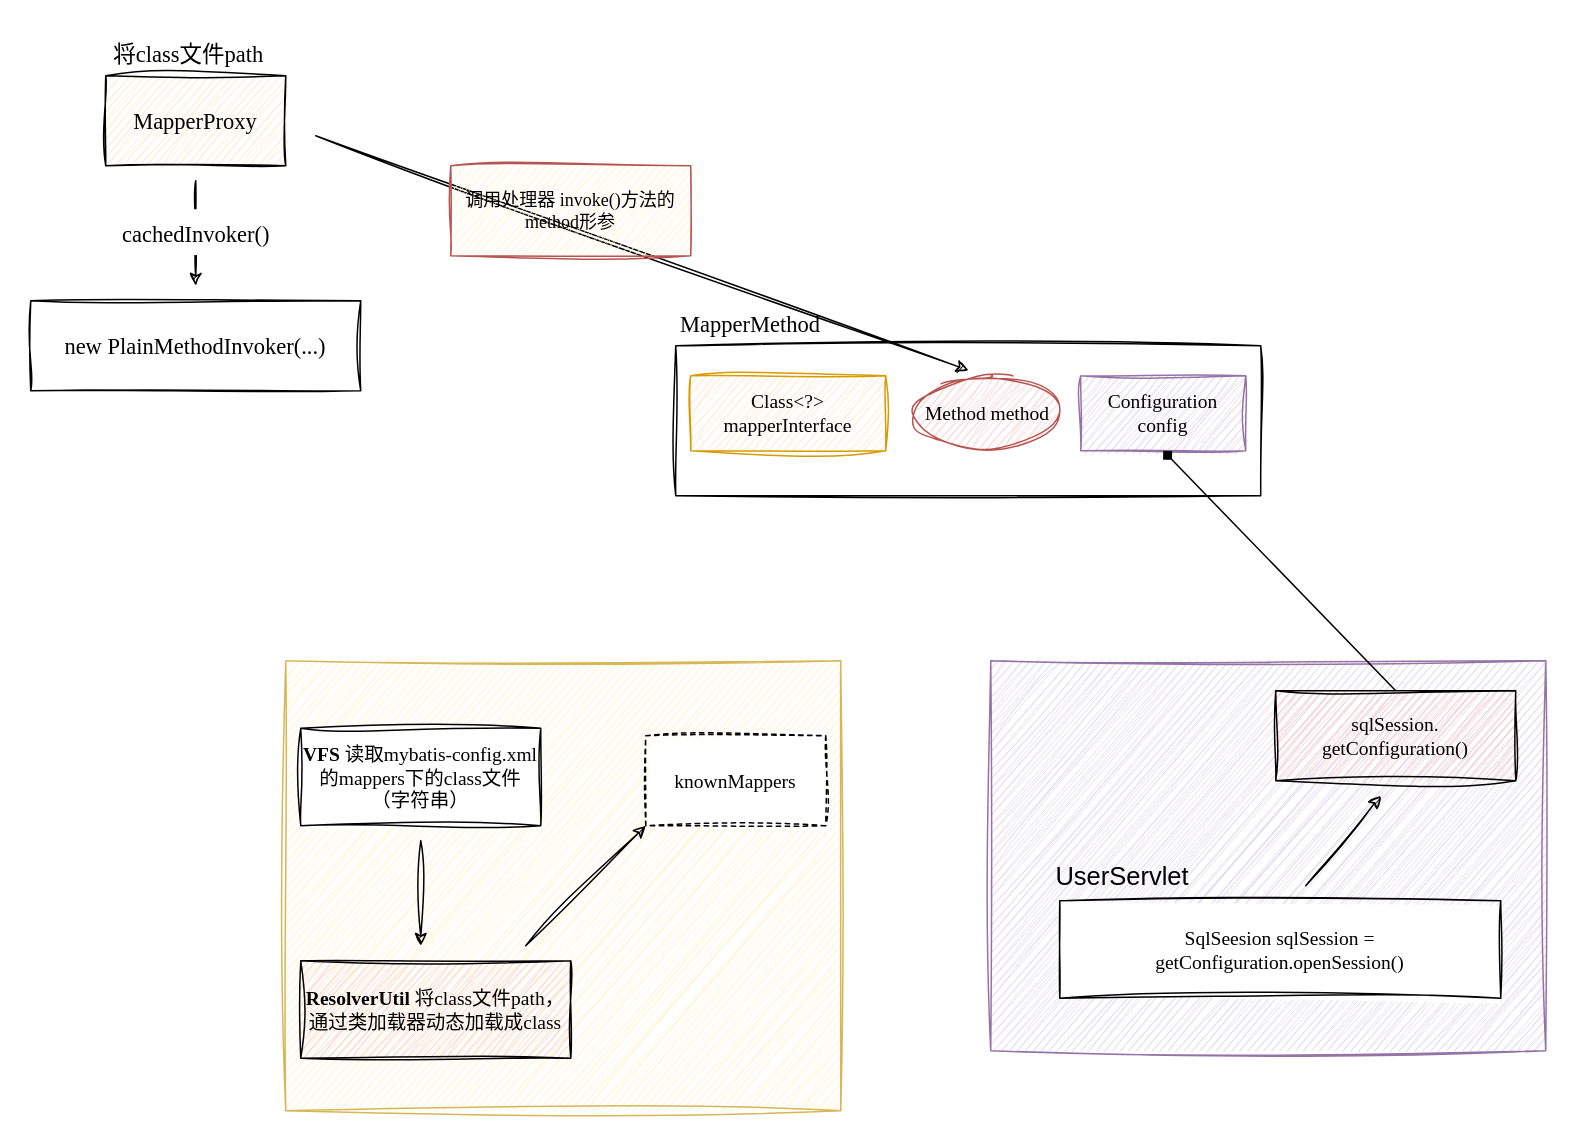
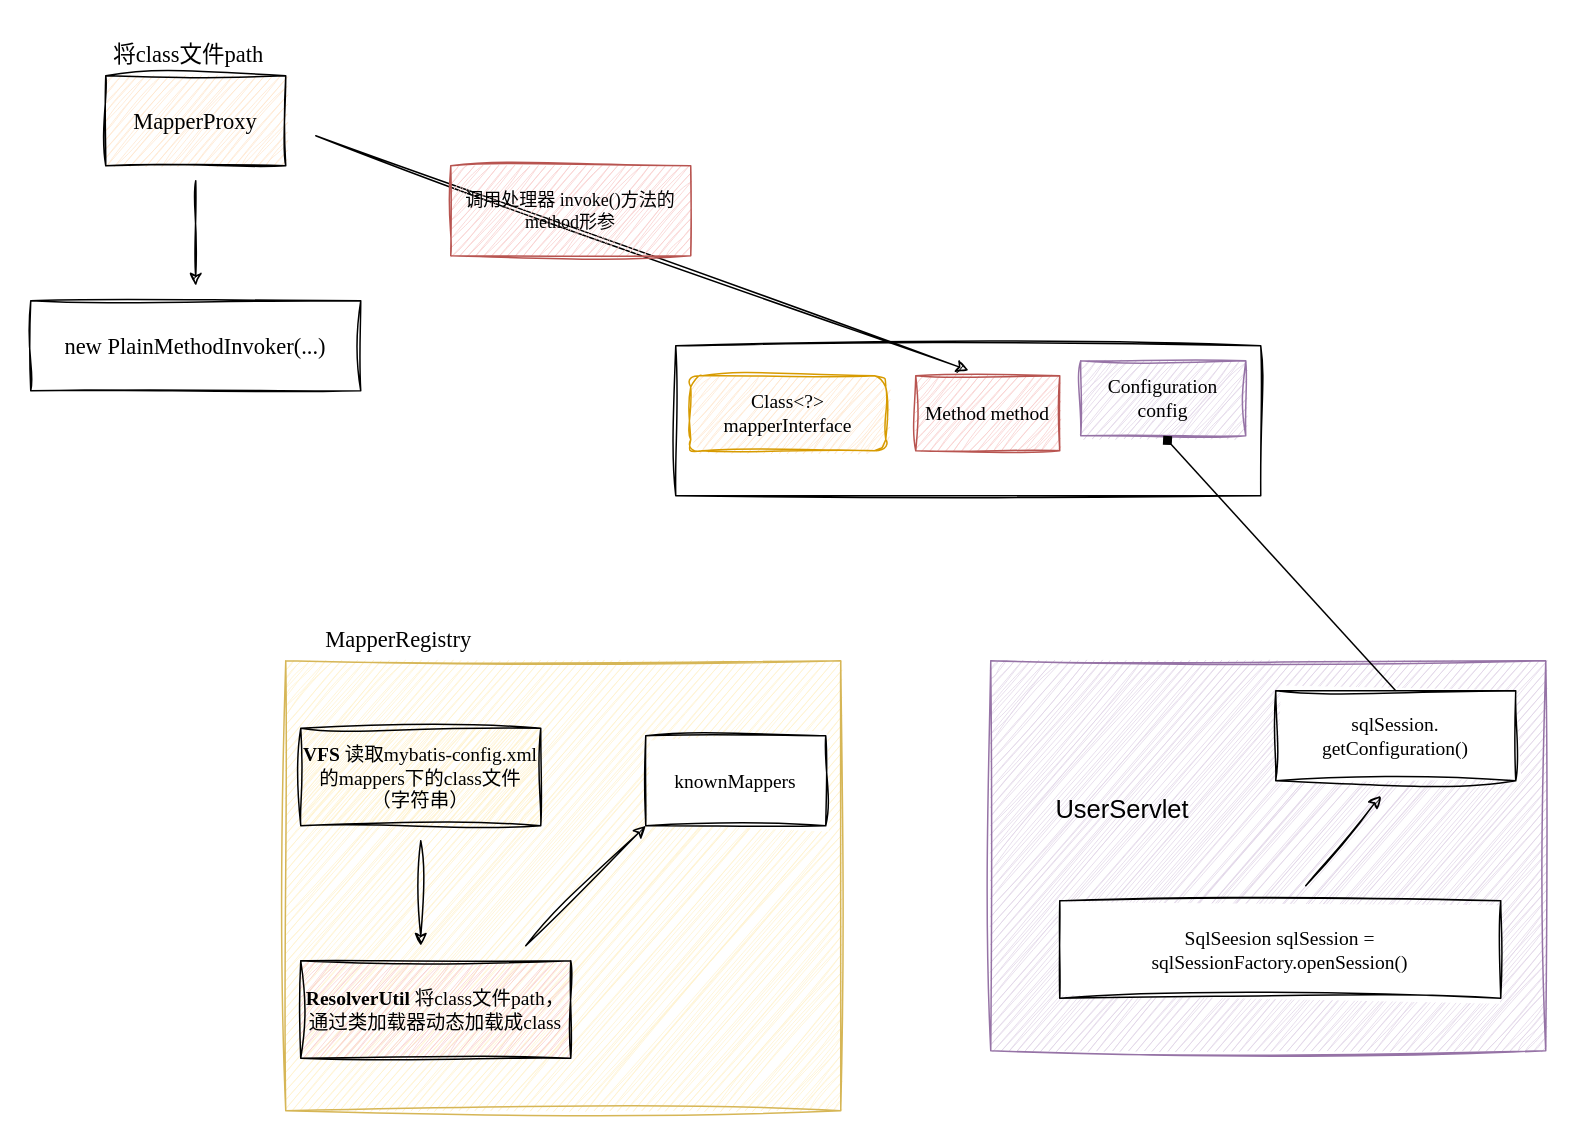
- <mxCell id="20" value="调用处理器 invoke()方法的method形参" style="rounded=0;whiteSpace=wrap;html=1;fontFamily=Lucida Console;sketch=1;curveFitting=1;jiggle=2;fillColor=#fff2cc;strokeColor=#b85450;" vertex="1" parent="1"><mxGeometry x="300" y="110" width="160" height="60" as="geometry" /></mxCell>
+ <mxCell id="20" value="调用处理器 invoke()方法的method形参" style="rounded=0;whiteSpace=wrap;html=1;fontFamily=Lucida Console;sketch=1;curveFitting=1;jiggle=2;fillColor=#f8cecc;strokeColor=#b85450;" vertex="1" parent="1"><mxGeometry x="300" y="110" width="160" height="60" as="geometry" /></mxCell>
- <mxCell id="6" value="cachedInvoker()" style="text;html=1;align=center;verticalAlign=middle;resizable=0;points=[];autosize=1;strokeColor=none;fillColor=default;fontSize=15;fontFamily=Lucida Console;sketch=1;curveFitting=1;jiggle=2;" vertex="1" parent="1"><mxGeometry x="50" y="140" width="160" height="30" as="geometry" /></mxCell>
- <mxCell id="8" value="MapperMethod" style="text;html=1;strokeColor=none;fillColor=none;align=center;verticalAlign=middle;whiteSpace=wrap;rounded=0;fontSize=15;fontFamily=Lucida Console;sketch=1;curveFitting=1;jiggle=2;" vertex="1" parent="1"><mxGeometry x="470" y="200" width="60" height="30" as="geometry" /></mxCell>
- <mxCell id="9" value="Class&amp;lt;?&amp;gt; mapperInterface" style="rounded=0;whiteSpace=wrap;html=1;fontSize=13;fontFamily=Lucida Console;fillColor=#ffe6cc;strokeColor=#d79b00;sketch=1;curveFitting=1;jiggle=2;" vertex="1" parent="1"><mxGeometry x="460" y="250" width="130" height="50" as="geometry" /></mxCell>
+ <mxCell id="9" value="Class&amp;lt;?&amp;gt; mapperInterface" style="whiteSpace=wrap;html=1;fontSize=13;fontFamily=Lucida Console;fillColor=#ffe6cc;strokeColor=#d79b00;sketch=1;curveFitting=1;jiggle=2;rounded=1;" vertex="1" parent="1"><mxGeometry x="460" y="250" width="130" height="50" as="geometry" /></mxCell>
- <mxCell id="10" value="Method method" style="ellipse;whiteSpace=wrap;html=1;fontSize=13;fontFamily=Lucida Console;fillColor=#f8cecc;strokeColor=#b85450;sketch=1;curveFitting=1;jiggle=2;" vertex="1" parent="1"><mxGeometry x="610" y="250" width="96" height="50" as="geometry" /></mxCell>
+ <mxCell id="10" value="Method method" style="rounded=0;whiteSpace=wrap;html=1;fontSize=13;fontFamily=Lucida Console;fillColor=#f8cecc;strokeColor=#b85450;sketch=1;curveFitting=1;jiggle=2;" vertex="1" parent="1"><mxGeometry x="610" y="250" width="96" height="50" as="geometry" /></mxCell>
- <mxCell id="11" value="Configuration config" style="rounded=0;whiteSpace=wrap;html=1;fontSize=13;fontFamily=Lucida Console;fillColor=#e1d5e7;strokeColor=#9673a6;sketch=1;curveFitting=1;jiggle=2;" vertex="1" parent="1"><mxGeometry x="720" y="250" width="110" height="50" as="geometry" /></mxCell>
+ <mxCell id="11" value="Configuration config" style="rounded=0;whiteSpace=wrap;html=1;fontSize=13;fontFamily=Lucida Console;fillColor=#e1d5e7;strokeColor=#9673a6;sketch=1;curveFitting=1;jiggle=2;" vertex="1" parent="1"><mxGeometry x="720" y="240" width="110" height="50" as="geometry" /></mxCell>
+ <mxCell id="13" value="MapperRegistry" style="text;html=1;align=center;verticalAlign=middle;resizable=0;points=[];autosize=1;strokeColor=none;fillColor=none;fontSize=15;fontFamily=Lucida Console;sketch=1;curveFitting=1;jiggle=2;" vertex="1" parent="1"><mxGeometry x="190" y="410" width="150" height="30" as="geometry" /></mxCell>
- <mxCell id="22" value="sqlSession.&lt;br&gt;getConfiguration()" style="rounded=0;whiteSpace=wrap;html=1;fontSize=13;fontFamily=Lucida Console;sketch=1;curveFitting=1;jiggle=2;fillColor=#f8cecc;" vertex="1" parent="1"><mxGeometry x="850" y="460" width="160" height="60" as="geometry" /></mxCell>
+ <mxCell id="22" value="sqlSession.&lt;br&gt;getConfiguration()" style="rounded=0;whiteSpace=wrap;html=1;fontSize=13;fontFamily=Lucida Console;sketch=1;curveFitting=1;jiggle=2;" vertex="1" parent="1"><mxGeometry x="850" y="460" width="160" height="60" as="geometry" /></mxCell>
- <mxCell id="15" value="&lt;b&gt;VFS&lt;/b&gt; 读取mybatis-config.xml的mappers下的class文件（字符串）" style="rounded=0;whiteSpace=wrap;html=1;fontSize=13;fontFamily=Lucida Console;align=center;sketch=1;curveFitting=1;jiggle=2;" vertex="1" parent="1"><mxGeometry x="200" y="485" width="160" height="65" as="geometry" /></mxCell>
+ <mxCell id="15" value="&lt;b&gt;VFS&lt;/b&gt; 读取mybatis-config.xml的mappers下的class文件（字符串）" style="rounded=0;whiteSpace=wrap;html=1;fontSize=13;fontFamily=Lucida Console;align=center;sketch=1;curveFitting=1;jiggle=2;fillColor=#fff2cc;" vertex="1" parent="1"><mxGeometry x="200" y="485" width="160" height="65" as="geometry" /></mxCell>
- <mxCell id="14" value="knownMappers" style="rounded=0;whiteSpace=wrap;html=1;fontSize=13;fontFamily=Lucida Console;sketch=1;curveFitting=1;jiggle=2;dashed=1;" vertex="1" parent="1"><mxGeometry x="430" y="490" width="120" height="60" as="geometry" /></mxCell>
+ <mxCell id="14" value="knownMappers" style="rounded=0;whiteSpace=wrap;html=1;fontSize=13;fontFamily=Lucida Console;sketch=1;curveFitting=1;jiggle=2;" vertex="1" parent="1"><mxGeometry x="430" y="490" width="120" height="60" as="geometry" /></mxCell>
- <mxCell id="26" value="UserServlet" style="text;html=1;strokeColor=none;fillColor=none;align=center;verticalAlign=middle;whiteSpace=wrap;rounded=0;fontSize=17;" vertex="1" parent="1"><mxGeometry x="706" y="570" width="84" height="30" as="geometry" /></mxCell>
+ <mxCell id="26" value="UserServlet" style="text;html=1;strokeColor=none;fillColor=none;align=center;verticalAlign=middle;whiteSpace=wrap;rounded=0;fontSize=17;" vertex="1" parent="1"><mxGeometry x="706" y="525" width="84" height="30" as="geometry" /></mxCell>
- <mxCell id="23" value="SqlSeesion sqlSession = getConfiguration.openSession()" style="rounded=0;whiteSpace=wrap;html=1;fontSize=13;fontFamily=Lucida Console;sketch=1;curveFitting=1;jiggle=2;" vertex="1" parent="1"><mxGeometry x="706" y="600" width="294" height="65" as="geometry" /></mxCell>
+ <mxCell id="23" value="SqlSeesion sqlSession = sqlSessionFactory.openSession()" style="rounded=0;whiteSpace=wrap;html=1;fontSize=13;fontFamily=Lucida Console;sketch=1;curveFitting=1;jiggle=2;" vertex="1" parent="1"><mxGeometry x="706" y="600" width="294" height="65" as="geometry" /></mxCell>
